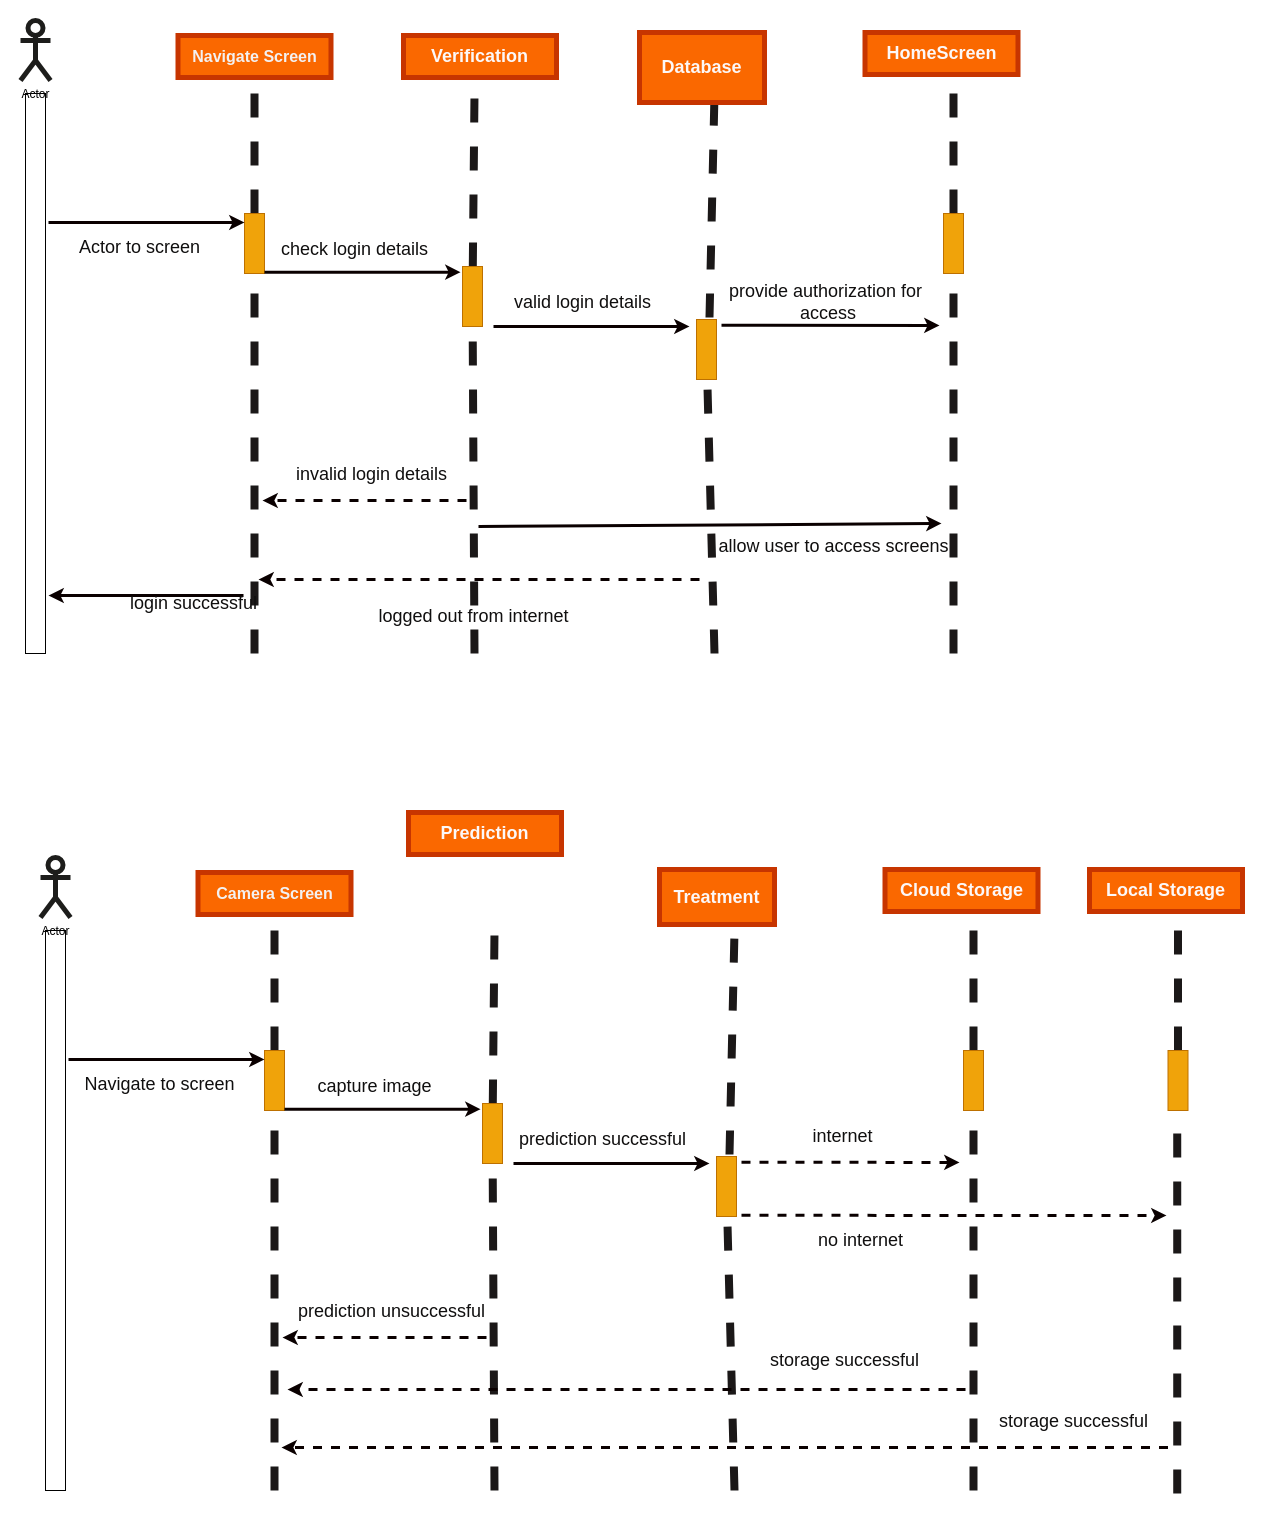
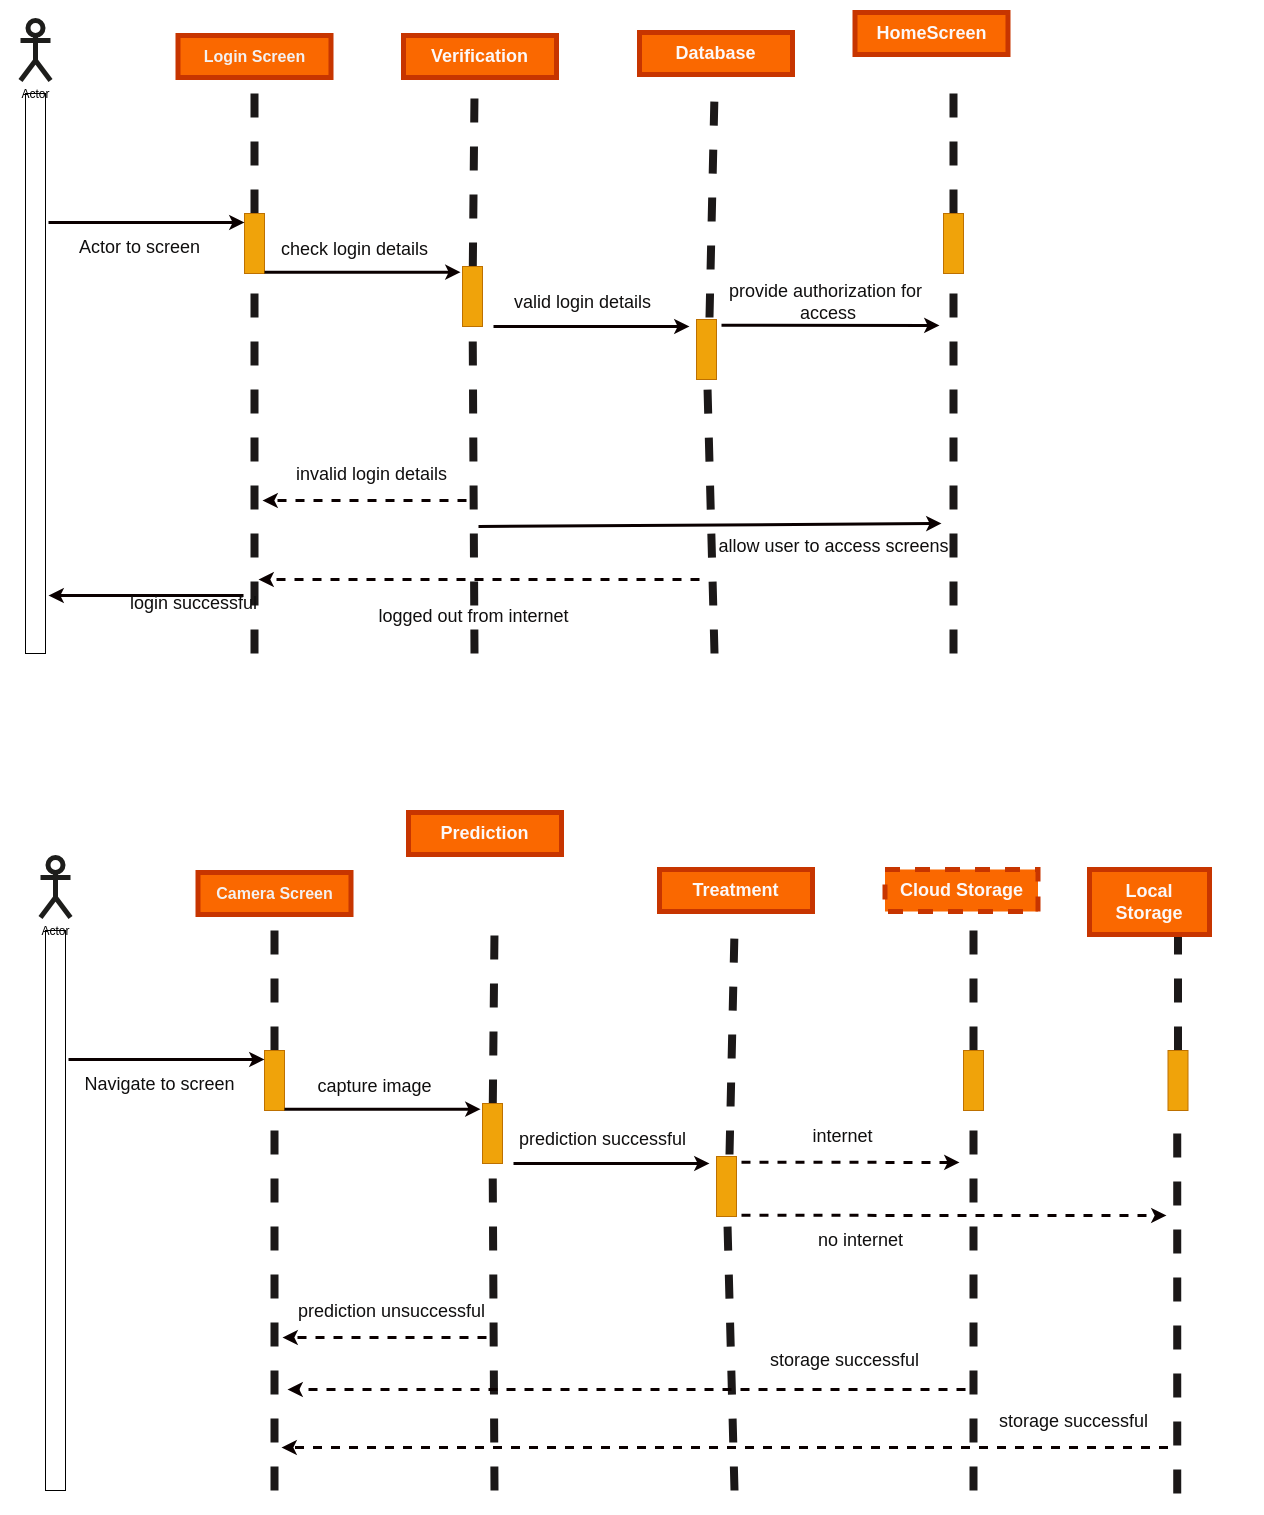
- <mxCell id="19" value="&lt;font color=&quot;#fcf8f8&quot;&gt;&lt;span style=&quot;font-size: 18px;&quot;&gt;&lt;b&gt;HomeScreen&lt;/b&gt;&lt;/span&gt;&lt;/font&gt;" style="rounded=0;whiteSpace=wrap;html=1;strokeColor=#C73500;strokeWidth=5;fillColor=#fa6800;fontColor=#000000;" parent="1" vertex="1"><mxGeometry x="864.5" y="32" width="153" height="42" as="geometry" /></mxCell>
+ <mxCell id="19" value="&lt;font color=&quot;#fcf8f8&quot;&gt;&lt;span style=&quot;font-size: 18px;&quot;&gt;&lt;b&gt;HomeScreen&lt;/b&gt;&lt;/span&gt;&lt;/font&gt;" style="rounded=0;whiteSpace=wrap;html=1;strokeColor=#C73500;strokeWidth=5;fillColor=#fa6800;fontColor=#000000;" parent="1" vertex="1"><mxGeometry x="854.5" y="12" width="153" height="42" as="geometry" /></mxCell>
- <mxCell id="16" value="&lt;b&gt;&lt;font color=&quot;#f3f1f1&quot; style=&quot;font-size: 16px;&quot;&gt;Navigate Screen&lt;/font&gt;&lt;/b&gt;" style="rounded=0;whiteSpace=wrap;html=1;strokeColor=#C73500;strokeWidth=5;fillColor=#fa6800;fontColor=#000000;" parent="1" vertex="1"><mxGeometry x="177.5" y="35" width="153" height="42" as="geometry" /></mxCell>
+ <mxCell id="16" value="&lt;b&gt;&lt;font color=&quot;#f3f1f1&quot; style=&quot;font-size: 16px;&quot;&gt;Login Screen&lt;/font&gt;&lt;/b&gt;" style="rounded=0;whiteSpace=wrap;html=1;strokeColor=#C73500;strokeWidth=5;fillColor=#fa6800;fontColor=#000000;" parent="1" vertex="1"><mxGeometry x="177.5" y="35" width="153" height="42" as="geometry" /></mxCell>
- <mxCell id="18" value="&lt;b&gt;&lt;font style=&quot;font-size: 18px;&quot; color=&quot;#fcf8f8&quot;&gt;Database&lt;/font&gt;&lt;/b&gt;" style="rounded=0;whiteSpace=wrap;html=1;strokeColor=#C73500;strokeWidth=5;fillColor=#fa6800;fontColor=#000000;" parent="1" vertex="1"><mxGeometry x="639" y="32" width="125" height="70" as="geometry" /></mxCell>
+ <mxCell id="18" value="&lt;b&gt;&lt;font style=&quot;font-size: 18px;&quot; color=&quot;#fcf8f8&quot;&gt;Database&lt;/font&gt;&lt;/b&gt;" style="rounded=0;whiteSpace=wrap;html=1;strokeColor=#C73500;strokeWidth=5;fillColor=#fa6800;fontColor=#000000;" parent="1" vertex="1"><mxGeometry x="639" y="32" width="153" height="42" as="geometry" /></mxCell>
- <mxCell id="53" value="&lt;font color=&quot;#fcf8f8&quot;&gt;&lt;span style=&quot;font-size: 18px;&quot;&gt;&lt;b&gt;Cloud Storage&lt;/b&gt;&lt;/span&gt;&lt;/font&gt;" style="rounded=0;whiteSpace=wrap;html=1;strokeColor=#C73500;strokeWidth=5;fillColor=#fa6800;fontColor=#000000;" vertex="1" parent="1"><mxGeometry x="884.5" y="869" width="153" height="42" as="geometry" /></mxCell>
+ <mxCell id="53" value="&lt;font color=&quot;#fcf8f8&quot;&gt;&lt;span style=&quot;font-size: 18px;&quot;&gt;&lt;b&gt;Cloud Storage&lt;/b&gt;&lt;/span&gt;&lt;/font&gt;" style="rounded=0;whiteSpace=wrap;html=1;strokeColor=#C73500;strokeWidth=5;fillColor=#fa6800;fontColor=#000000;dashed=1;" vertex="1" parent="1"><mxGeometry x="884.5" y="869" width="153" height="42" as="geometry" /></mxCell>
- <mxCell id="66" value="&lt;font color=&quot;#fcf8f8&quot;&gt;&lt;span style=&quot;font-size: 18px;&quot;&gt;&lt;b&gt;Local Storage&lt;/b&gt;&lt;/span&gt;&lt;/font&gt;" style="rounded=0;whiteSpace=wrap;html=1;strokeColor=#C73500;strokeWidth=5;fillColor=#fa6800;fontColor=#000000;" vertex="1" parent="1"><mxGeometry x="1089" y="869" width="153" height="42" as="geometry" /></mxCell>
+ <mxCell id="66" value="&lt;font color=&quot;#fcf8f8&quot;&gt;&lt;span style=&quot;font-size: 18px;&quot;&gt;&lt;b&gt;Local Storage&lt;/b&gt;&lt;/span&gt;&lt;/font&gt;" style="rounded=0;whiteSpace=wrap;html=1;strokeColor=#C73500;strokeWidth=5;fillColor=#fa6800;fontColor=#000000;" vertex="1" parent="1"><mxGeometry x="1089" y="869" width="120" height="65" as="geometry" /></mxCell>
- <mxCell id="52" value="&lt;font color=&quot;#fcf8f8&quot;&gt;&lt;span style=&quot;font-size: 18px;&quot;&gt;&lt;b&gt;Treatment&lt;/b&gt;&lt;/span&gt;&lt;/font&gt;" style="rounded=0;whiteSpace=wrap;html=1;strokeColor=#C73500;strokeWidth=5;fillColor=#fa6800;fontColor=#000000;" vertex="1" parent="1"><mxGeometry x="659" y="869" width="115" height="55" as="geometry" /></mxCell>
+ <mxCell id="52" value="&lt;font color=&quot;#fcf8f8&quot;&gt;&lt;span style=&quot;font-size: 18px;&quot;&gt;&lt;b&gt;Treatment&lt;/b&gt;&lt;/span&gt;&lt;/font&gt;" style="rounded=0;whiteSpace=wrap;html=1;strokeColor=#C73500;strokeWidth=5;fillColor=#fa6800;fontColor=#000000;" vertex="1" parent="1"><mxGeometry x="659" y="869" width="153" height="42" as="geometry" /></mxCell>
